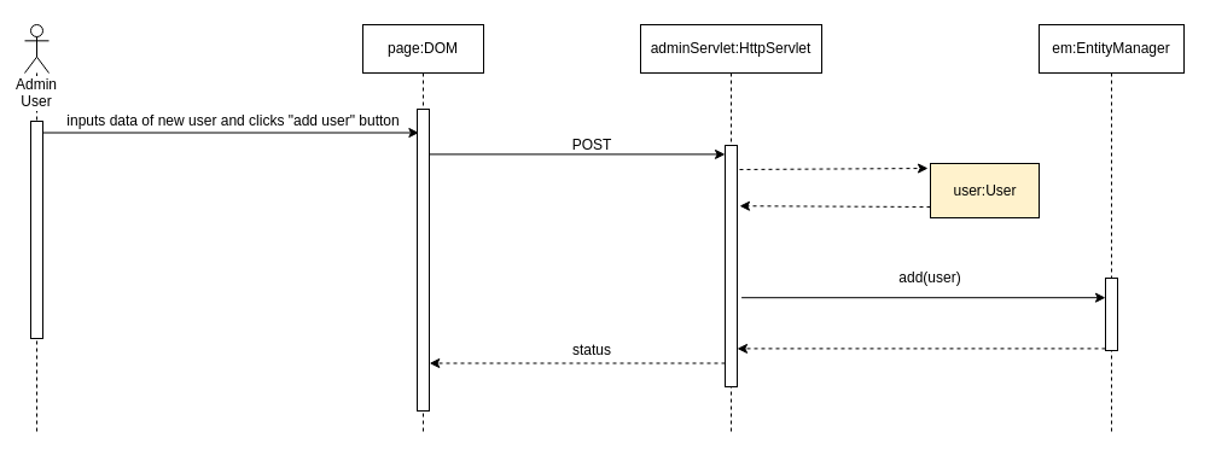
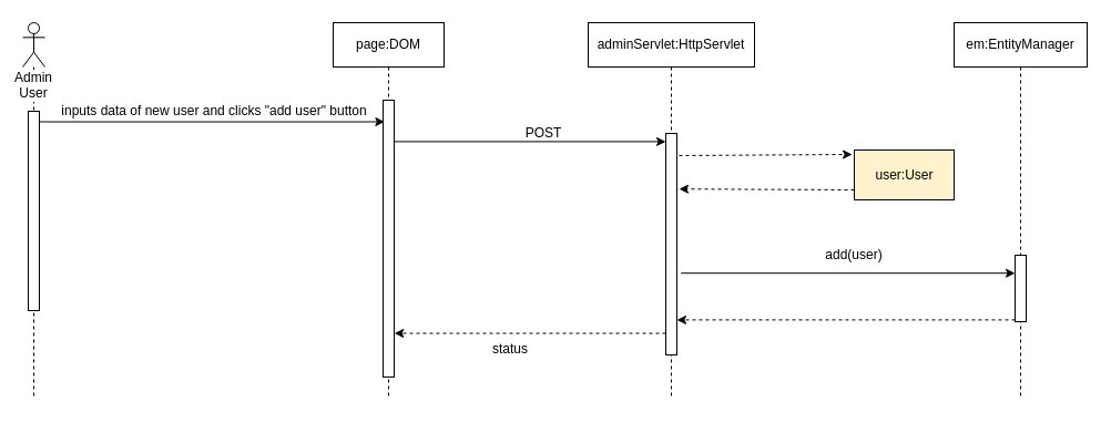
- <mxCell id="19" value="status" style="text;html=1;strokeColor=none;fillColor=none;align=center;verticalAlign=middle;whiteSpace=wrap;rounded=0;" vertex="1" parent="1"><mxGeometry x="470" y="280" width="40" height="20" as="geometry" /></mxCell>
+ <mxCell id="19" value="status" style="text;html=1;strokeColor=none;fillColor=none;align=center;verticalAlign=middle;whiteSpace=wrap;rounded=0;" vertex="1" parent="1"><mxGeometry x="440" y="305" width="40" height="20" as="geometry" /></mxCell>
